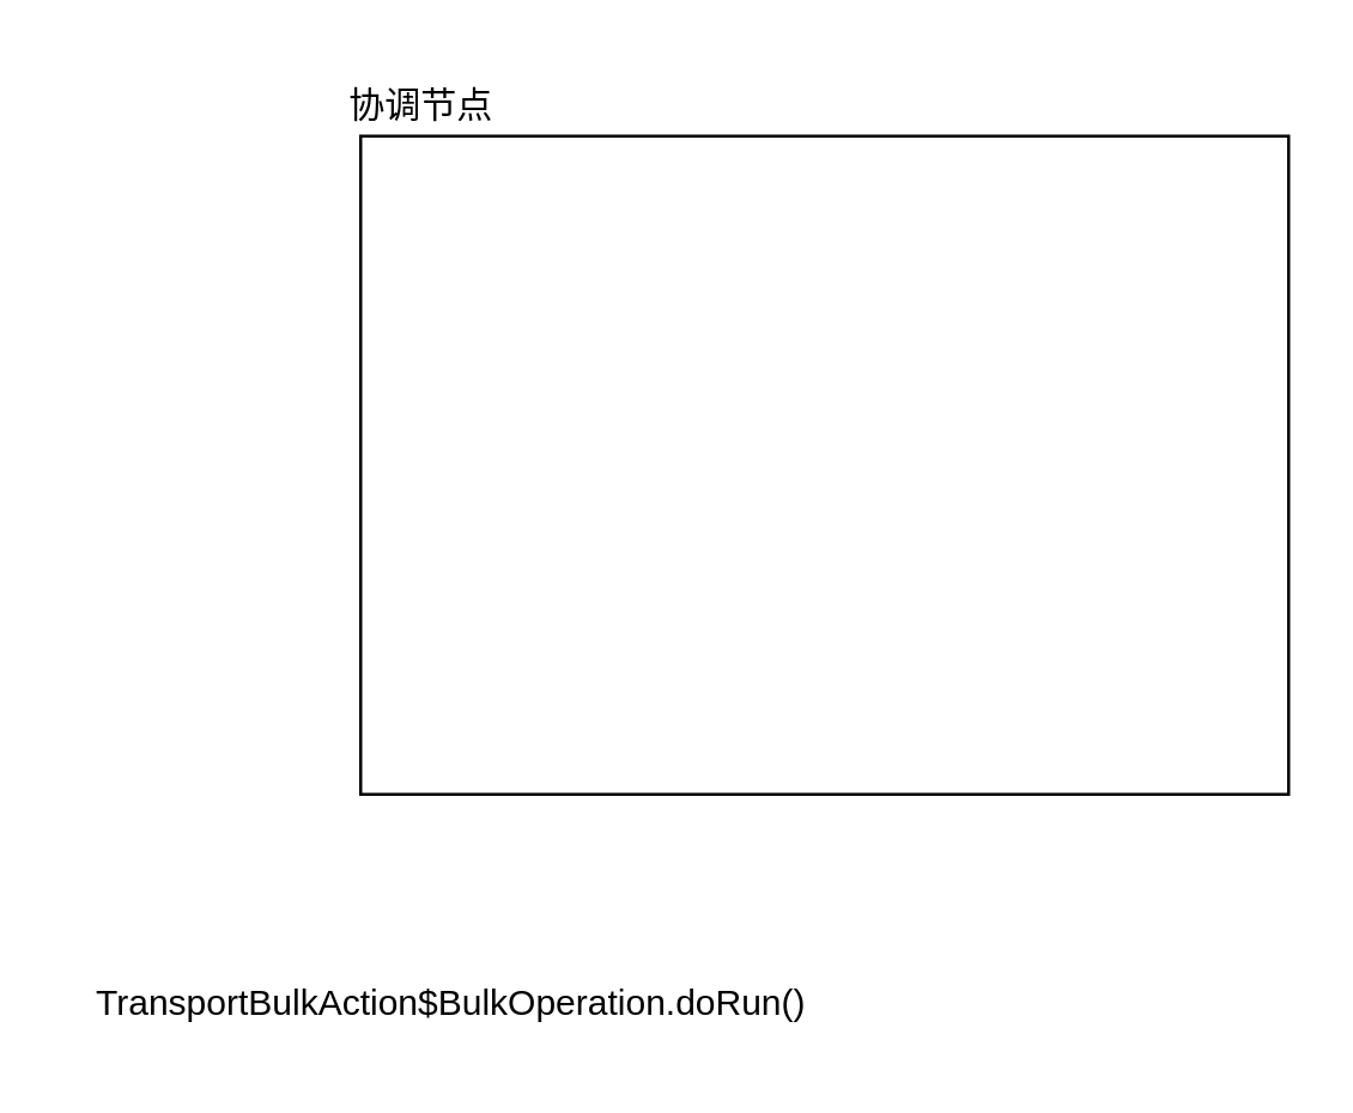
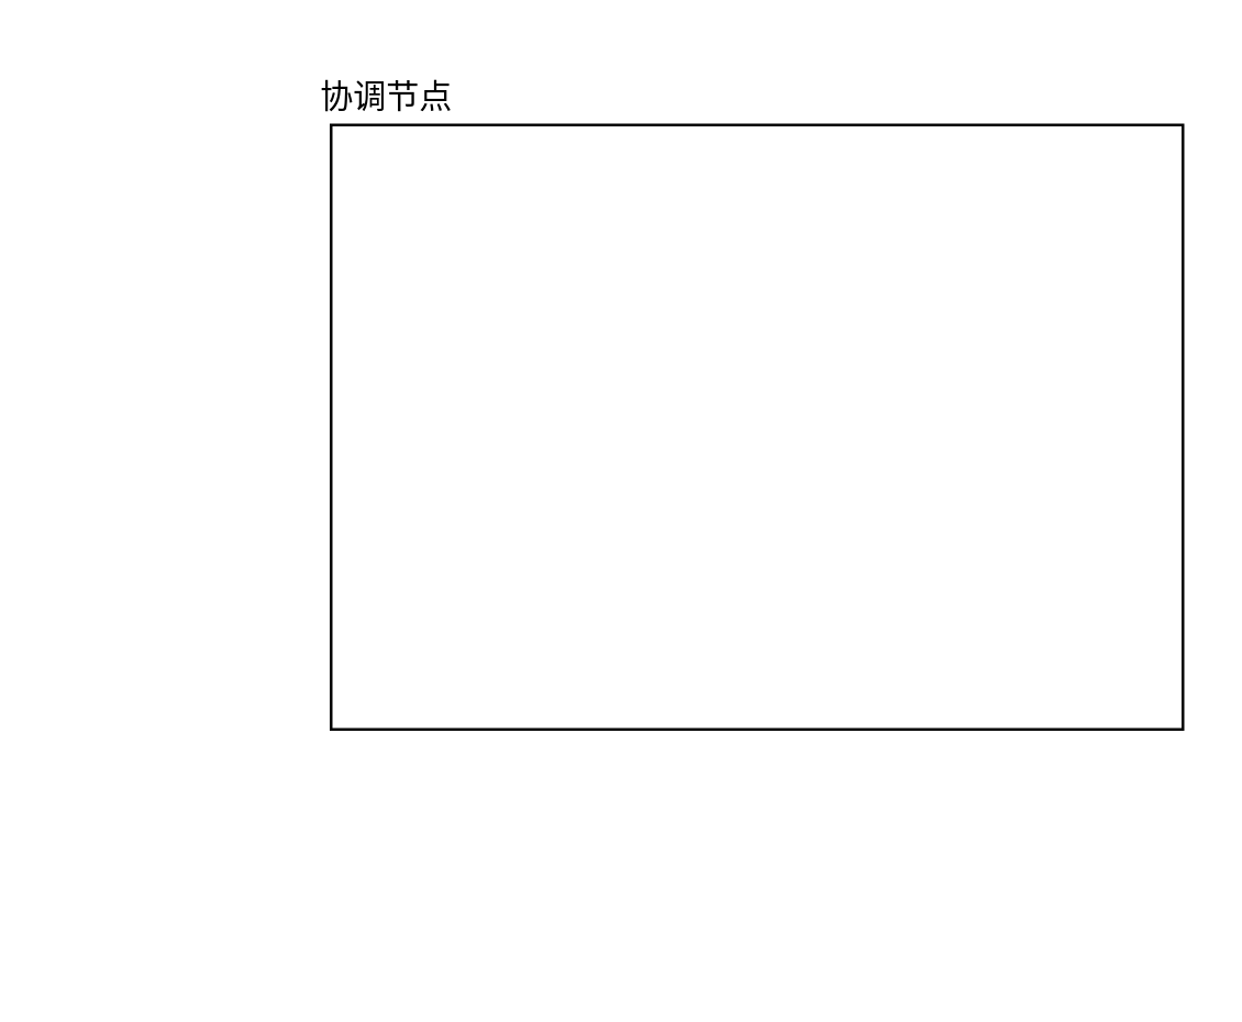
- <mxCell id="4" value="&lt;span style=&quot;&quot;&gt;TransportBulkAction$&lt;/span&gt;BulkOperation.doRun()" style="text;html=1;align=center;verticalAlign=middle;resizable=0;points=[];autosize=1;strokeColor=none;fillColor=none;" vertex="1" parent="1"><mxGeometry x="20" y="320" width="260" height="30" as="geometry" /></mxCell>
